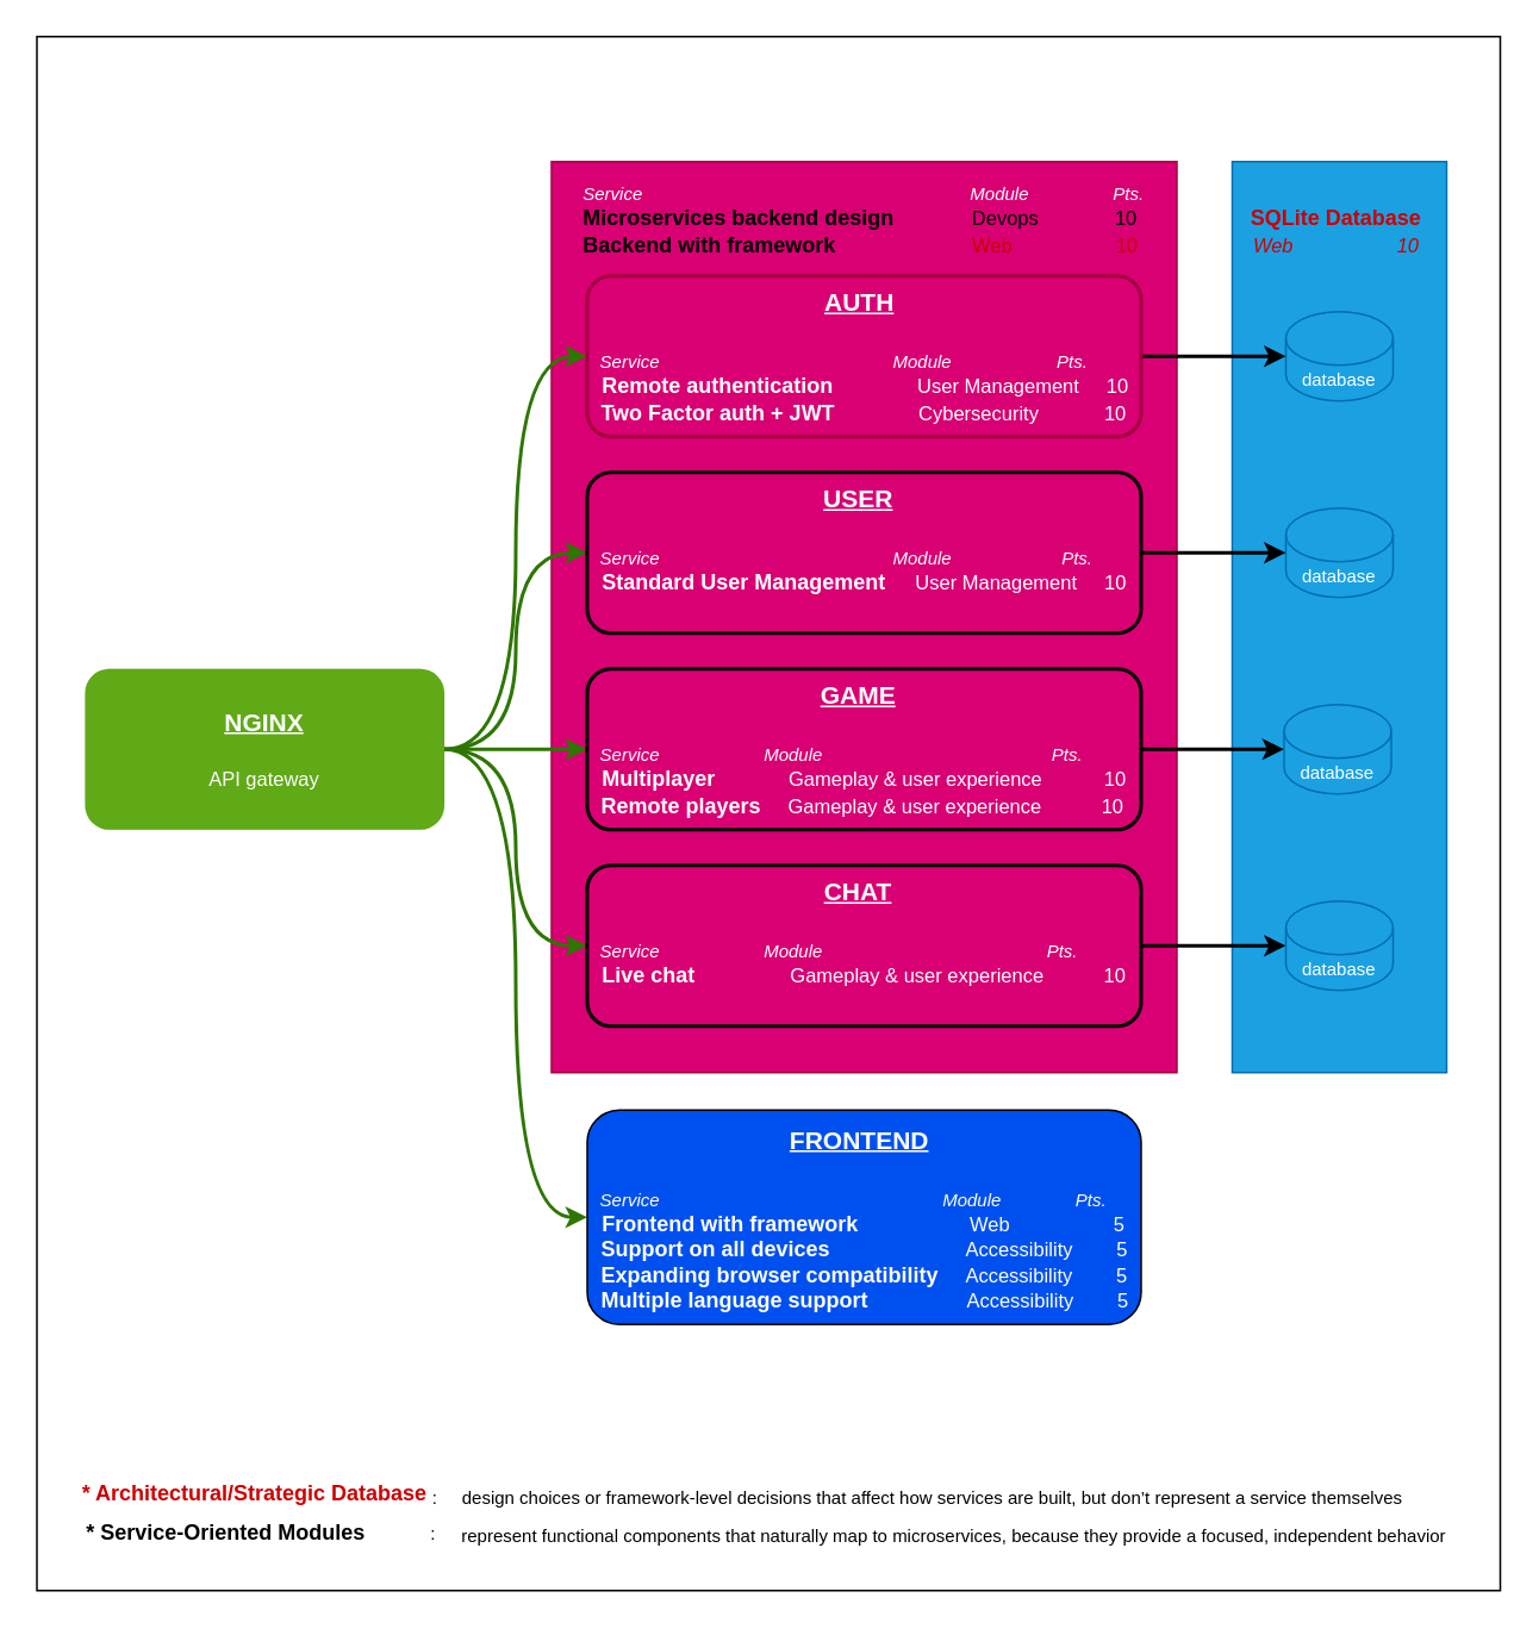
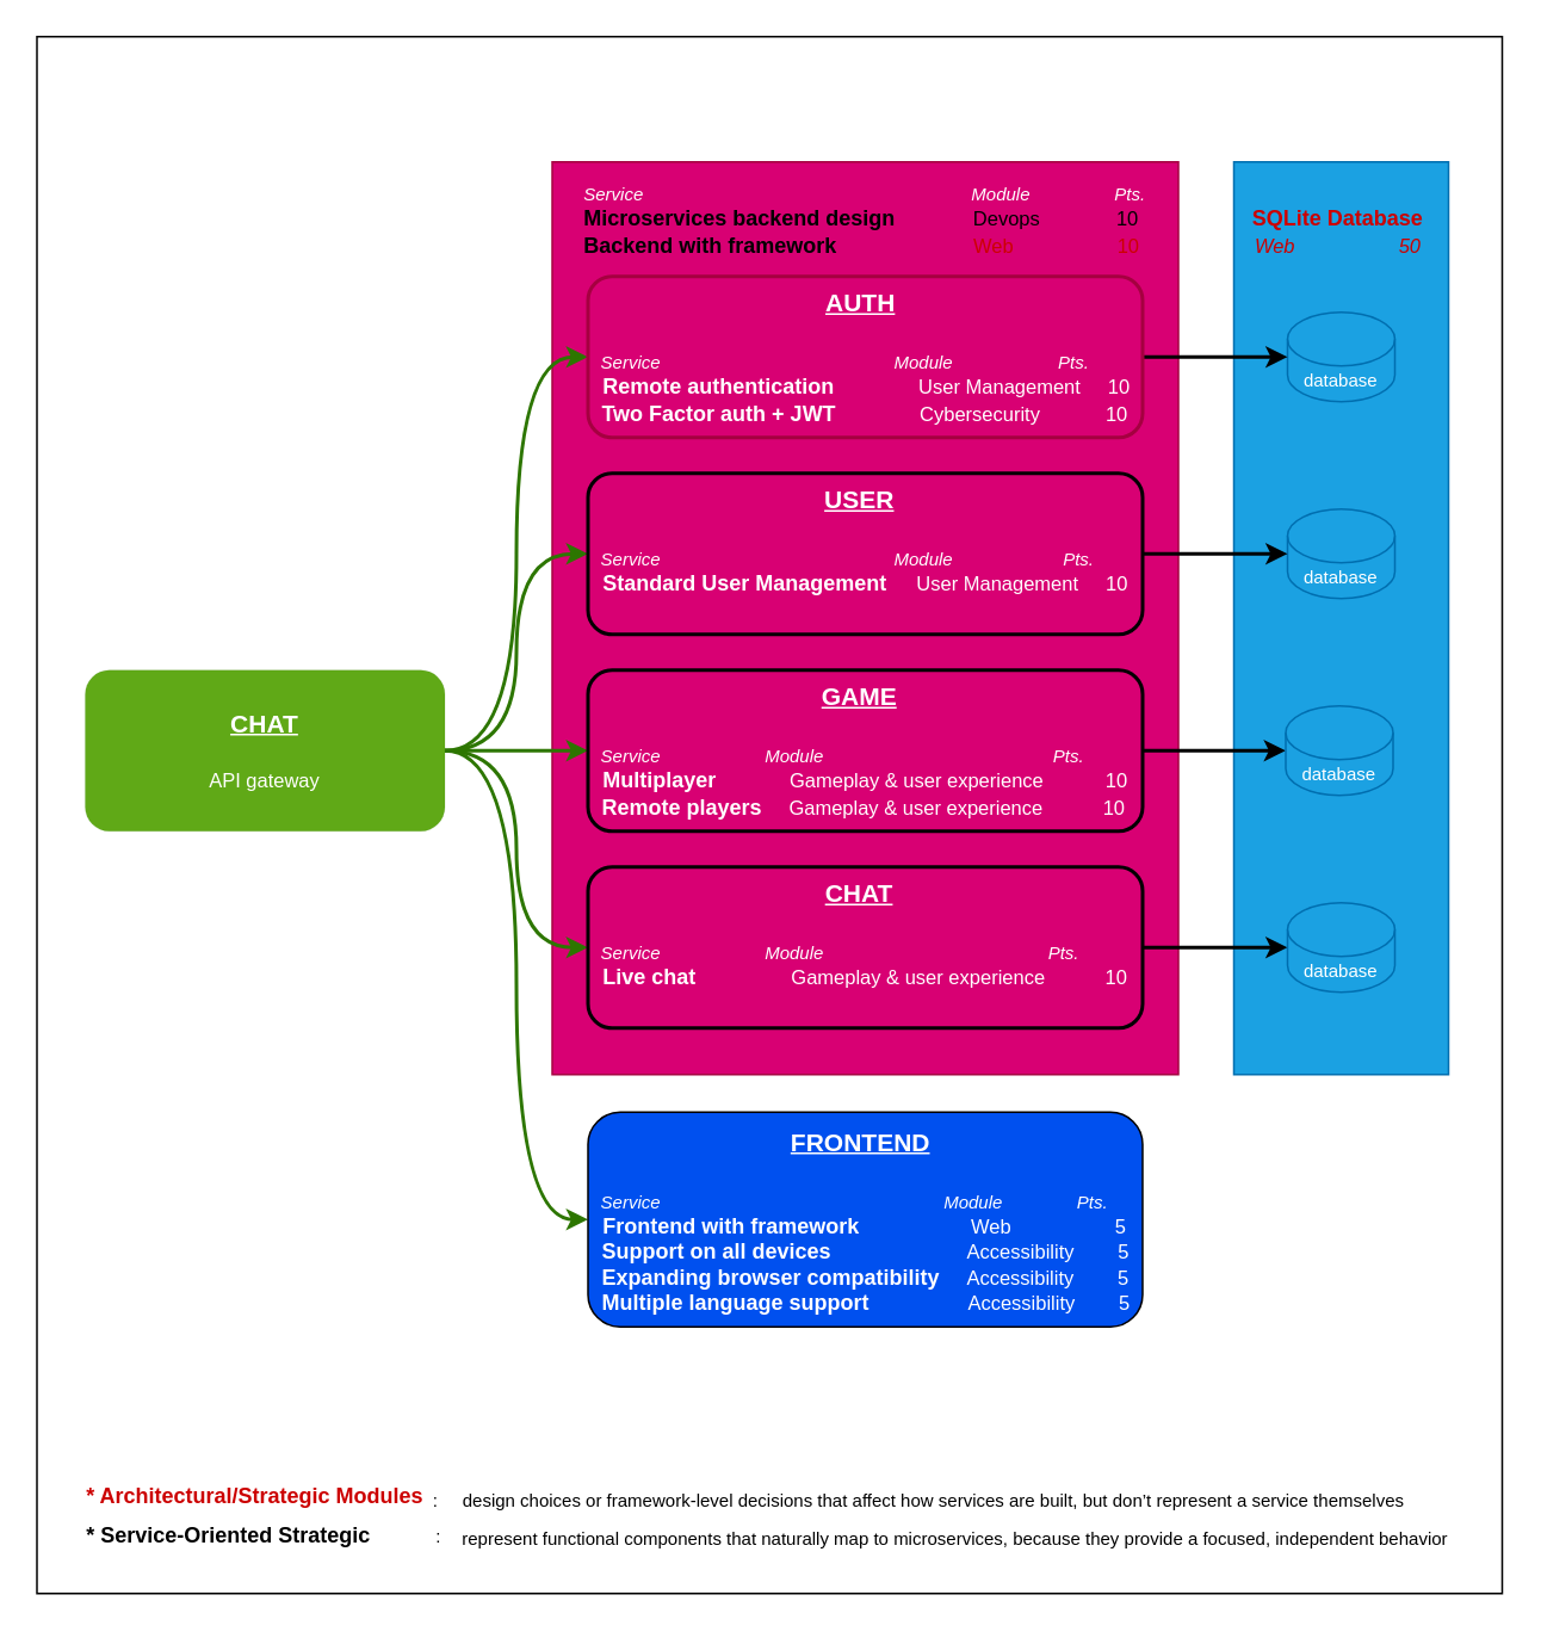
- <mxCell id="3" value="&lt;div align=&quot;center&quot;&gt;&lt;b style=&quot;color: light-dark(rgb(204, 0, 0), rgb(204, 0, 0));&quot;&gt;&lt;font style=&quot;font-size: 12px;&quot;&gt;&lt;br&gt;&lt;/font&gt;&lt;/b&gt;&lt;/div&gt;&lt;div align=&quot;center&quot;&gt;&lt;b style=&quot;color: light-dark(rgb(204, 0, 0), rgb(204, 0, 0));&quot;&gt;&lt;font style=&quot;font-size: 12px;&quot;&gt;SQLite&lt;/font&gt;&lt;font style=&quot;font-size: 12px;&quot;&gt; &lt;font&gt;Database&amp;nbsp;&lt;/font&gt;&lt;/font&gt;&lt;/b&gt;&lt;span style=&quot;color: light-dark(rgb(204, 0, 0), rgb(204, 0, 0));&quot;&gt;&lt;font style=&quot;font-size: 11px;&quot;&gt;&lt;font&gt;&lt;i&gt;&lt;br&gt;&lt;/i&gt;&lt;/font&gt;&lt;/font&gt;&lt;/span&gt;&lt;/div&gt;&lt;div align=&quot;center&quot;&gt;&lt;span style=&quot;color: light-dark(rgb(204, 0, 0), rgb(204, 0, 0));&quot;&gt;&lt;font style=&quot;font-size: 11px;&quot;&gt;&lt;font&gt;&lt;i&gt;Web&amp;nbsp; &amp;nbsp; &amp;nbsp; &amp;nbsp; &amp;nbsp; &amp;nbsp; &amp;nbsp; &amp;nbsp; &amp;nbsp; &amp;nbsp;10&amp;nbsp;&lt;/i&gt;&lt;/font&gt;&lt;/font&gt;&lt;/span&gt;&lt;/div&gt;&lt;div&gt;&lt;span style=&quot;color: rgba(0, 0, 0, 0);&quot;&gt;web&lt;/span&gt;&lt;/div&gt;&lt;div&gt;&lt;span style=&quot;color: rgba(0, 0, 0, 0);&quot;&gt;&lt;br&gt;&lt;/span&gt;&lt;/div&gt;&lt;div&gt;&lt;span style=&quot;color: rgba(0, 0, 0, 0);&quot;&gt;&lt;br&gt;&lt;/span&gt;&lt;/div&gt;&lt;div&gt;&lt;span style=&quot;color: rgba(0, 0, 0, 0);&quot;&gt;&lt;br&gt;&lt;/span&gt;&lt;/div&gt;&lt;div&gt;&lt;span style=&quot;color: rgba(0, 0, 0, 0);&quot;&gt;&lt;br&gt;&lt;/span&gt;&lt;/div&gt;&lt;div&gt;&lt;span style=&quot;color: rgba(0, 0, 0, 0);&quot;&gt;&lt;br&gt;&lt;/span&gt;&lt;/div&gt;&lt;div&gt;&lt;span style=&quot;color: rgba(0, 0, 0, 0);&quot;&gt;&lt;br&gt;&lt;/span&gt;&lt;/div&gt;&lt;div&gt;&lt;span style=&quot;color: rgba(0, 0, 0, 0);&quot;&gt;&lt;br&gt;&lt;/span&gt;&lt;/div&gt;&lt;div&gt;&lt;span style=&quot;color: rgba(0, 0, 0, 0);&quot;&gt;&lt;br&gt;&lt;/span&gt;&lt;/div&gt;&lt;div&gt;&lt;span style=&quot;color: rgba(0, 0, 0, 0);&quot;&gt;&lt;br&gt;&lt;/span&gt;&lt;/div&gt;&lt;div&gt;&lt;span style=&quot;color: rgba(0, 0, 0, 0);&quot;&gt;&lt;br&gt;&lt;/span&gt;&lt;/div&gt;&lt;div&gt;&lt;span style=&quot;color: rgba(0, 0, 0, 0);&quot;&gt;&lt;br&gt;&lt;/span&gt;&lt;/div&gt;&lt;div&gt;&lt;span style=&quot;color: rgba(0, 0, 0, 0);&quot;&gt;&lt;br&gt;&lt;/span&gt;&lt;/div&gt;&lt;div&gt;&lt;span style=&quot;color: rgba(0, 0, 0, 0);&quot;&gt;&lt;br&gt;&lt;/span&gt;&lt;/div&gt;&lt;div&gt;&lt;span style=&quot;color: rgba(0, 0, 0, 0);&quot;&gt;&lt;br&gt;&lt;/span&gt;&lt;/div&gt;&lt;div&gt;&lt;span style=&quot;color: rgba(0, 0, 0, 0);&quot;&gt;&lt;br&gt;&lt;/span&gt;&lt;/div&gt;&lt;div&gt;&lt;span style=&quot;color: rgba(0, 0, 0, 0);&quot;&gt;&lt;br&gt;&lt;/span&gt;&lt;/div&gt;&lt;div&gt;&lt;span style=&quot;color: rgba(0, 0, 0, 0);&quot;&gt;&lt;br&gt;&lt;/span&gt;&lt;/div&gt;&lt;div&gt;&lt;span style=&quot;color: rgba(0, 0, 0, 0);&quot;&gt;&lt;br&gt;&lt;/span&gt;&lt;/div&gt;&lt;div&gt;&lt;span style=&quot;color: rgba(0, 0, 0, 0);&quot;&gt;&lt;br&gt;&lt;/span&gt;&lt;/div&gt;&lt;div&gt;&lt;span style=&quot;color: rgba(0, 0, 0, 0);&quot;&gt;&lt;br&gt;&lt;/span&gt;&lt;/div&gt;&lt;div&gt;&lt;span style=&quot;color: rgba(0, 0, 0, 0);&quot;&gt;&lt;br&gt;&lt;/span&gt;&lt;/div&gt;&lt;div&gt;&lt;span style=&quot;color: rgba(0, 0, 0, 0);&quot;&gt;&lt;br&gt;&lt;/span&gt;&lt;/div&gt;&lt;div&gt;&lt;span style=&quot;color: rgba(0, 0, 0, 0);&quot;&gt;&lt;br&gt;&lt;/span&gt;&lt;/div&gt;&lt;div&gt;&lt;span style=&quot;color: rgba(0, 0, 0, 0);&quot;&gt;&lt;br&gt;&lt;/span&gt;&lt;/div&gt;&lt;div&gt;&lt;span style=&quot;color: rgba(0, 0, 0, 0);&quot;&gt;&lt;br&gt;&lt;/span&gt;&lt;/div&gt;&lt;div&gt;&lt;span style=&quot;color: rgba(0, 0, 0, 0);&quot;&gt;&lt;br&gt;&lt;/span&gt;&lt;/div&gt;&lt;div&gt;&lt;span style=&quot;color: rgba(0, 0, 0, 0);&quot;&gt;&lt;br&gt;&lt;/span&gt;&lt;/div&gt;&lt;div&gt;&lt;span style=&quot;color: rgba(0, 0, 0, 0);&quot;&gt;&lt;br&gt;&lt;/span&gt;&lt;/div&gt;&lt;div&gt;&lt;span style=&quot;color: rgba(0, 0, 0, 0);&quot;&gt;&lt;br&gt;&lt;/span&gt;&lt;/div&gt;&lt;div&gt;&lt;span style=&quot;color: rgba(0, 0, 0, 0);&quot;&gt;&lt;br&gt;&lt;/span&gt;&lt;/div&gt;" style="rounded=0;whiteSpace=wrap;html=1;fillColor=light-dark(#1BA1E2,#CFEDFF);fontColor=#ffffff;strokeColor=#006EAF;" parent="1" vertex="1"><mxGeometry x="689" y="90" width="120" height="510" as="geometry" /></mxCell>
+ <mxCell id="3" value="&lt;div align=&quot;center&quot;&gt;&lt;b style=&quot;color: light-dark(rgb(204, 0, 0), rgb(204, 0, 0));&quot;&gt;&lt;font style=&quot;font-size: 12px;&quot;&gt;&lt;br&gt;&lt;/font&gt;&lt;/b&gt;&lt;/div&gt;&lt;div align=&quot;center&quot;&gt;&lt;b style=&quot;color: light-dark(rgb(204, 0, 0), rgb(204, 0, 0));&quot;&gt;&lt;font style=&quot;font-size: 12px;&quot;&gt;SQLite&lt;/font&gt;&lt;font style=&quot;font-size: 12px;&quot;&gt; &lt;font&gt;Database&amp;nbsp;&lt;/font&gt;&lt;/font&gt;&lt;/b&gt;&lt;span style=&quot;color: light-dark(rgb(204, 0, 0), rgb(204, 0, 0));&quot;&gt;&lt;font style=&quot;font-size: 11px;&quot;&gt;&lt;font&gt;&lt;i&gt;&lt;br&gt;&lt;/i&gt;&lt;/font&gt;&lt;/font&gt;&lt;/span&gt;&lt;/div&gt;&lt;div align=&quot;center&quot;&gt;&lt;span style=&quot;color: light-dark(rgb(204, 0, 0), rgb(204, 0, 0));&quot;&gt;&lt;font style=&quot;font-size: 11px;&quot;&gt;&lt;font&gt;&lt;i&gt;Web&amp;nbsp; &amp;nbsp; &amp;nbsp; &amp;nbsp; &amp;nbsp; &amp;nbsp; &amp;nbsp; &amp;nbsp; &amp;nbsp; &amp;nbsp;50&amp;nbsp;&lt;/i&gt;&lt;/font&gt;&lt;/font&gt;&lt;/span&gt;&lt;/div&gt;&lt;div&gt;&lt;span style=&quot;color: rgba(0, 0, 0, 0);&quot;&gt;web&lt;/span&gt;&lt;/div&gt;&lt;div&gt;&lt;span style=&quot;color: rgba(0, 0, 0, 0);&quot;&gt;&lt;br&gt;&lt;/span&gt;&lt;/div&gt;&lt;div&gt;&lt;span style=&quot;color: rgba(0, 0, 0, 0);&quot;&gt;&lt;br&gt;&lt;/span&gt;&lt;/div&gt;&lt;div&gt;&lt;span style=&quot;color: rgba(0, 0, 0, 0);&quot;&gt;&lt;br&gt;&lt;/span&gt;&lt;/div&gt;&lt;div&gt;&lt;span style=&quot;color: rgba(0, 0, 0, 0);&quot;&gt;&lt;br&gt;&lt;/span&gt;&lt;/div&gt;&lt;div&gt;&lt;span style=&quot;color: rgba(0, 0, 0, 0);&quot;&gt;&lt;br&gt;&lt;/span&gt;&lt;/div&gt;&lt;div&gt;&lt;span style=&quot;color: rgba(0, 0, 0, 0);&quot;&gt;&lt;br&gt;&lt;/span&gt;&lt;/div&gt;&lt;div&gt;&lt;span style=&quot;color: rgba(0, 0, 0, 0);&quot;&gt;&lt;br&gt;&lt;/span&gt;&lt;/div&gt;&lt;div&gt;&lt;span style=&quot;color: rgba(0, 0, 0, 0);&quot;&gt;&lt;br&gt;&lt;/span&gt;&lt;/div&gt;&lt;div&gt;&lt;span style=&quot;color: rgba(0, 0, 0, 0);&quot;&gt;&lt;br&gt;&lt;/span&gt;&lt;/div&gt;&lt;div&gt;&lt;span style=&quot;color: rgba(0, 0, 0, 0);&quot;&gt;&lt;br&gt;&lt;/span&gt;&lt;/div&gt;&lt;div&gt;&lt;span style=&quot;color: rgba(0, 0, 0, 0);&quot;&gt;&lt;br&gt;&lt;/span&gt;&lt;/div&gt;&lt;div&gt;&lt;span style=&quot;color: rgba(0, 0, 0, 0);&quot;&gt;&lt;br&gt;&lt;/span&gt;&lt;/div&gt;&lt;div&gt;&lt;span style=&quot;color: rgba(0, 0, 0, 0);&quot;&gt;&lt;br&gt;&lt;/span&gt;&lt;/div&gt;&lt;div&gt;&lt;span style=&quot;color: rgba(0, 0, 0, 0);&quot;&gt;&lt;br&gt;&lt;/span&gt;&lt;/div&gt;&lt;div&gt;&lt;span style=&quot;color: rgba(0, 0, 0, 0);&quot;&gt;&lt;br&gt;&lt;/span&gt;&lt;/div&gt;&lt;div&gt;&lt;span style=&quot;color: rgba(0, 0, 0, 0);&quot;&gt;&lt;br&gt;&lt;/span&gt;&lt;/div&gt;&lt;div&gt;&lt;span style=&quot;color: rgba(0, 0, 0, 0);&quot;&gt;&lt;br&gt;&lt;/span&gt;&lt;/div&gt;&lt;div&gt;&lt;span style=&quot;color: rgba(0, 0, 0, 0);&quot;&gt;&lt;br&gt;&lt;/span&gt;&lt;/div&gt;&lt;div&gt;&lt;span style=&quot;color: rgba(0, 0, 0, 0);&quot;&gt;&lt;br&gt;&lt;/span&gt;&lt;/div&gt;&lt;div&gt;&lt;span style=&quot;color: rgba(0, 0, 0, 0);&quot;&gt;&lt;br&gt;&lt;/span&gt;&lt;/div&gt;&lt;div&gt;&lt;span style=&quot;color: rgba(0, 0, 0, 0);&quot;&gt;&lt;br&gt;&lt;/span&gt;&lt;/div&gt;&lt;div&gt;&lt;span style=&quot;color: rgba(0, 0, 0, 0);&quot;&gt;&lt;br&gt;&lt;/span&gt;&lt;/div&gt;&lt;div&gt;&lt;span style=&quot;color: rgba(0, 0, 0, 0);&quot;&gt;&lt;br&gt;&lt;/span&gt;&lt;/div&gt;&lt;div&gt;&lt;span style=&quot;color: rgba(0, 0, 0, 0);&quot;&gt;&lt;br&gt;&lt;/span&gt;&lt;/div&gt;&lt;div&gt;&lt;span style=&quot;color: rgba(0, 0, 0, 0);&quot;&gt;&lt;br&gt;&lt;/span&gt;&lt;/div&gt;&lt;div&gt;&lt;span style=&quot;color: rgba(0, 0, 0, 0);&quot;&gt;&lt;br&gt;&lt;/span&gt;&lt;/div&gt;&lt;div&gt;&lt;span style=&quot;color: rgba(0, 0, 0, 0);&quot;&gt;&lt;br&gt;&lt;/span&gt;&lt;/div&gt;&lt;div&gt;&lt;span style=&quot;color: rgba(0, 0, 0, 0);&quot;&gt;&lt;br&gt;&lt;/span&gt;&lt;/div&gt;&lt;div&gt;&lt;span style=&quot;color: rgba(0, 0, 0, 0);&quot;&gt;&lt;br&gt;&lt;/span&gt;&lt;/div&gt;&lt;div&gt;&lt;span style=&quot;color: rgba(0, 0, 0, 0);&quot;&gt;&lt;br&gt;&lt;/span&gt;&lt;/div&gt;" style="rounded=0;whiteSpace=wrap;html=1;fillColor=light-dark(#1BA1E2,#CFEDFF);fontColor=#ffffff;strokeColor=#006EAF;" parent="1" vertex="1"><mxGeometry x="689" y="90" width="120" height="510" as="geometry" /></mxCell>
- <mxCell id="9" value="&lt;div&gt;&lt;b&gt;&lt;font style=&quot;font-size: 14px;&quot;&gt;&lt;u&gt;NGINX&lt;/u&gt;&lt;/font&gt;&lt;/b&gt;&lt;/div&gt;&lt;div&gt;&lt;b&gt;&lt;font style=&quot;font-size: 14px;&quot;&gt;&lt;u&gt;&lt;br&gt;&lt;/u&gt;&lt;/font&gt;&lt;/b&gt;&lt;/div&gt;&lt;div&gt;&lt;font style=&quot;font-size: 11px;&quot;&gt;API gateway&lt;/font&gt;&lt;/div&gt;" style="rounded=1;whiteSpace=wrap;html=1;fillColor=#60a917;strokeColor=#2D7600;fontColor=#ffffff;strokeWidth=0;" parent="1" vertex="1"><mxGeometry x="47" y="374" width="201" height="90" as="geometry" /></mxCell>
+ <mxCell id="9" value="&lt;div&gt;&lt;b&gt;&lt;font style=&quot;font-size: 14px;&quot;&gt;&lt;u&gt;CHAT&lt;/u&gt;&lt;/font&gt;&lt;/b&gt;&lt;/div&gt;&lt;div&gt;&lt;b&gt;&lt;font style=&quot;font-size: 14px;&quot;&gt;&lt;u&gt;&lt;br&gt;&lt;/u&gt;&lt;/font&gt;&lt;/b&gt;&lt;/div&gt;&lt;div&gt;&lt;font style=&quot;font-size: 11px;&quot;&gt;API gateway&lt;/font&gt;&lt;/div&gt;" style="rounded=1;whiteSpace=wrap;html=1;fillColor=#60a917;strokeColor=#2D7600;fontColor=#ffffff;strokeWidth=0;" parent="1" vertex="1"><mxGeometry x="47" y="374" width="201" height="90" as="geometry" /></mxCell>
- <mxCell id="24" value="&lt;h2 dir=&quot;auto&quot; class=&quot;heading-element&quot; tabindex=&quot;-1&quot;&gt;&lt;font style=&quot;color: light-dark(rgb(204, 0, 0), rgb(204, 0, 0)); font-size: 12px;&quot;&gt;* Architectural/Strategic Database&lt;/font&gt;&lt;font style=&quot;color: light-dark(rgb(204, 0, 0), rgb(204, 0, 0)); font-size: 10px;&quot;&gt;&amp;nbsp;&lt;/font&gt;&lt;/h2&gt;" style="text;html=1;align=center;verticalAlign=middle;resizable=0;points=[];autosize=1;strokeColor=none;fillColor=none;" parent="1" vertex="1"><mxGeometry x="38" y="804" width="210" height="60" as="geometry" /></mxCell>
+ <mxCell id="24" value="&lt;h2 dir=&quot;auto&quot; class=&quot;heading-element&quot; tabindex=&quot;-1&quot;&gt;&lt;font style=&quot;color: light-dark(rgb(204, 0, 0), rgb(204, 0, 0)); font-size: 12px;&quot;&gt;* Architectural/Strategic Modules&lt;/font&gt;&lt;font style=&quot;color: light-dark(rgb(204, 0, 0), rgb(204, 0, 0)); font-size: 10px;&quot;&gt;&amp;nbsp;&lt;/font&gt;&lt;/h2&gt;" style="text;html=1;align=center;verticalAlign=middle;resizable=0;points=[];autosize=1;strokeColor=none;fillColor=none;" parent="1" vertex="1"><mxGeometry x="38" y="804" width="210" height="60" as="geometry" /></mxCell>
- <mxCell id="26" value="&lt;h2 align=&quot;left&quot; dir=&quot;auto&quot; class=&quot;heading-element&quot; tabindex=&quot;-1&quot;&gt;&lt;font style=&quot;font-size: 12px;&quot;&gt;* Service-Oriented Modules&amp;nbsp; &amp;nbsp; &amp;nbsp; &amp;nbsp; &amp;nbsp; &amp;nbsp;&lt;/font&gt;&lt;font style=&quot;font-size: 10px; font-weight: normal;&quot;&gt;:&lt;/font&gt;&lt;/h2&gt;" style="text;html=1;align=left;verticalAlign=middle;resizable=0;points=[];autosize=1;strokeColor=none;fillColor=none;fontColor=light-dark(#000000,#FEFEFE);" parent="1" vertex="1"><mxGeometry x="46" y="826" width="220" height="60" as="geometry" /></mxCell>
+ <mxCell id="26" value="&lt;h2 align=&quot;left&quot; dir=&quot;auto&quot; class=&quot;heading-element&quot; tabindex=&quot;-1&quot;&gt;&lt;font style=&quot;font-size: 12px;&quot;&gt;* Service-Oriented Strategic&amp;nbsp; &amp;nbsp; &amp;nbsp; &amp;nbsp; &amp;nbsp; &amp;nbsp;&lt;/font&gt;&lt;font style=&quot;font-size: 10px; font-weight: normal;&quot;&gt;:&lt;/font&gt;&lt;/h2&gt;" style="text;html=1;align=left;verticalAlign=middle;resizable=0;points=[];autosize=1;strokeColor=none;fillColor=none;fontColor=light-dark(#000000,#FEFEFE);" parent="1" vertex="1"><mxGeometry x="46" y="826" width="220" height="60" as="geometry" /></mxCell>
